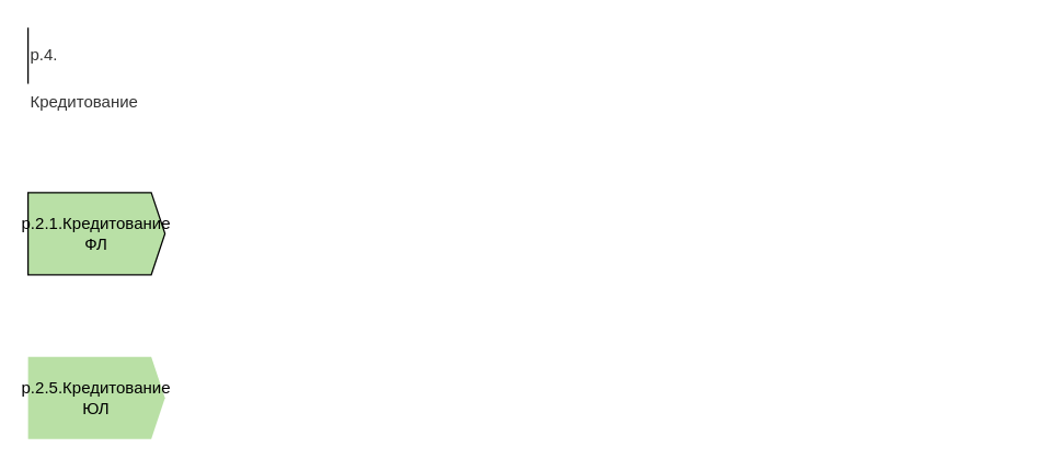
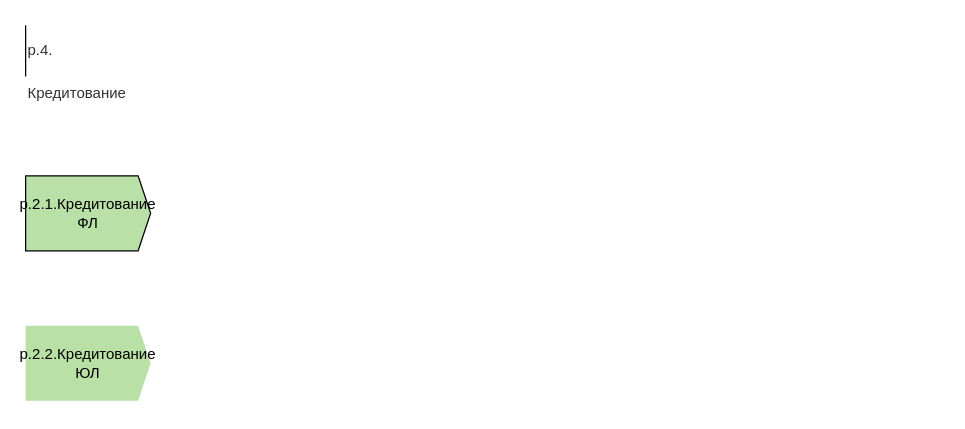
- <mxCell id="7" value="р.2.5.Кредитование ЮЛ" style="html=1;shadow=0;dashed=0;align=center;verticalAlign=middle;shape=mxgraph.arrows2.arrow;dy=0;dx=10;notch=0;whiteSpace=wrap;strokeColor=none;fillColor=#B9E0A5;" parent="1" vertex="1"><mxGeometry x="20" y="260" width="100" height="60" as="geometry" /></mxCell>
+ <mxCell id="7" value="р.2.2.Кредитование ЮЛ" style="html=1;shadow=0;dashed=0;align=center;verticalAlign=middle;shape=mxgraph.arrows2.arrow;dy=0;dx=10;notch=0;whiteSpace=wrap;strokeColor=none;fillColor=#B9E0A5;" parent="1" vertex="1"><mxGeometry x="20" y="260" width="100" height="60" as="geometry" /></mxCell>
